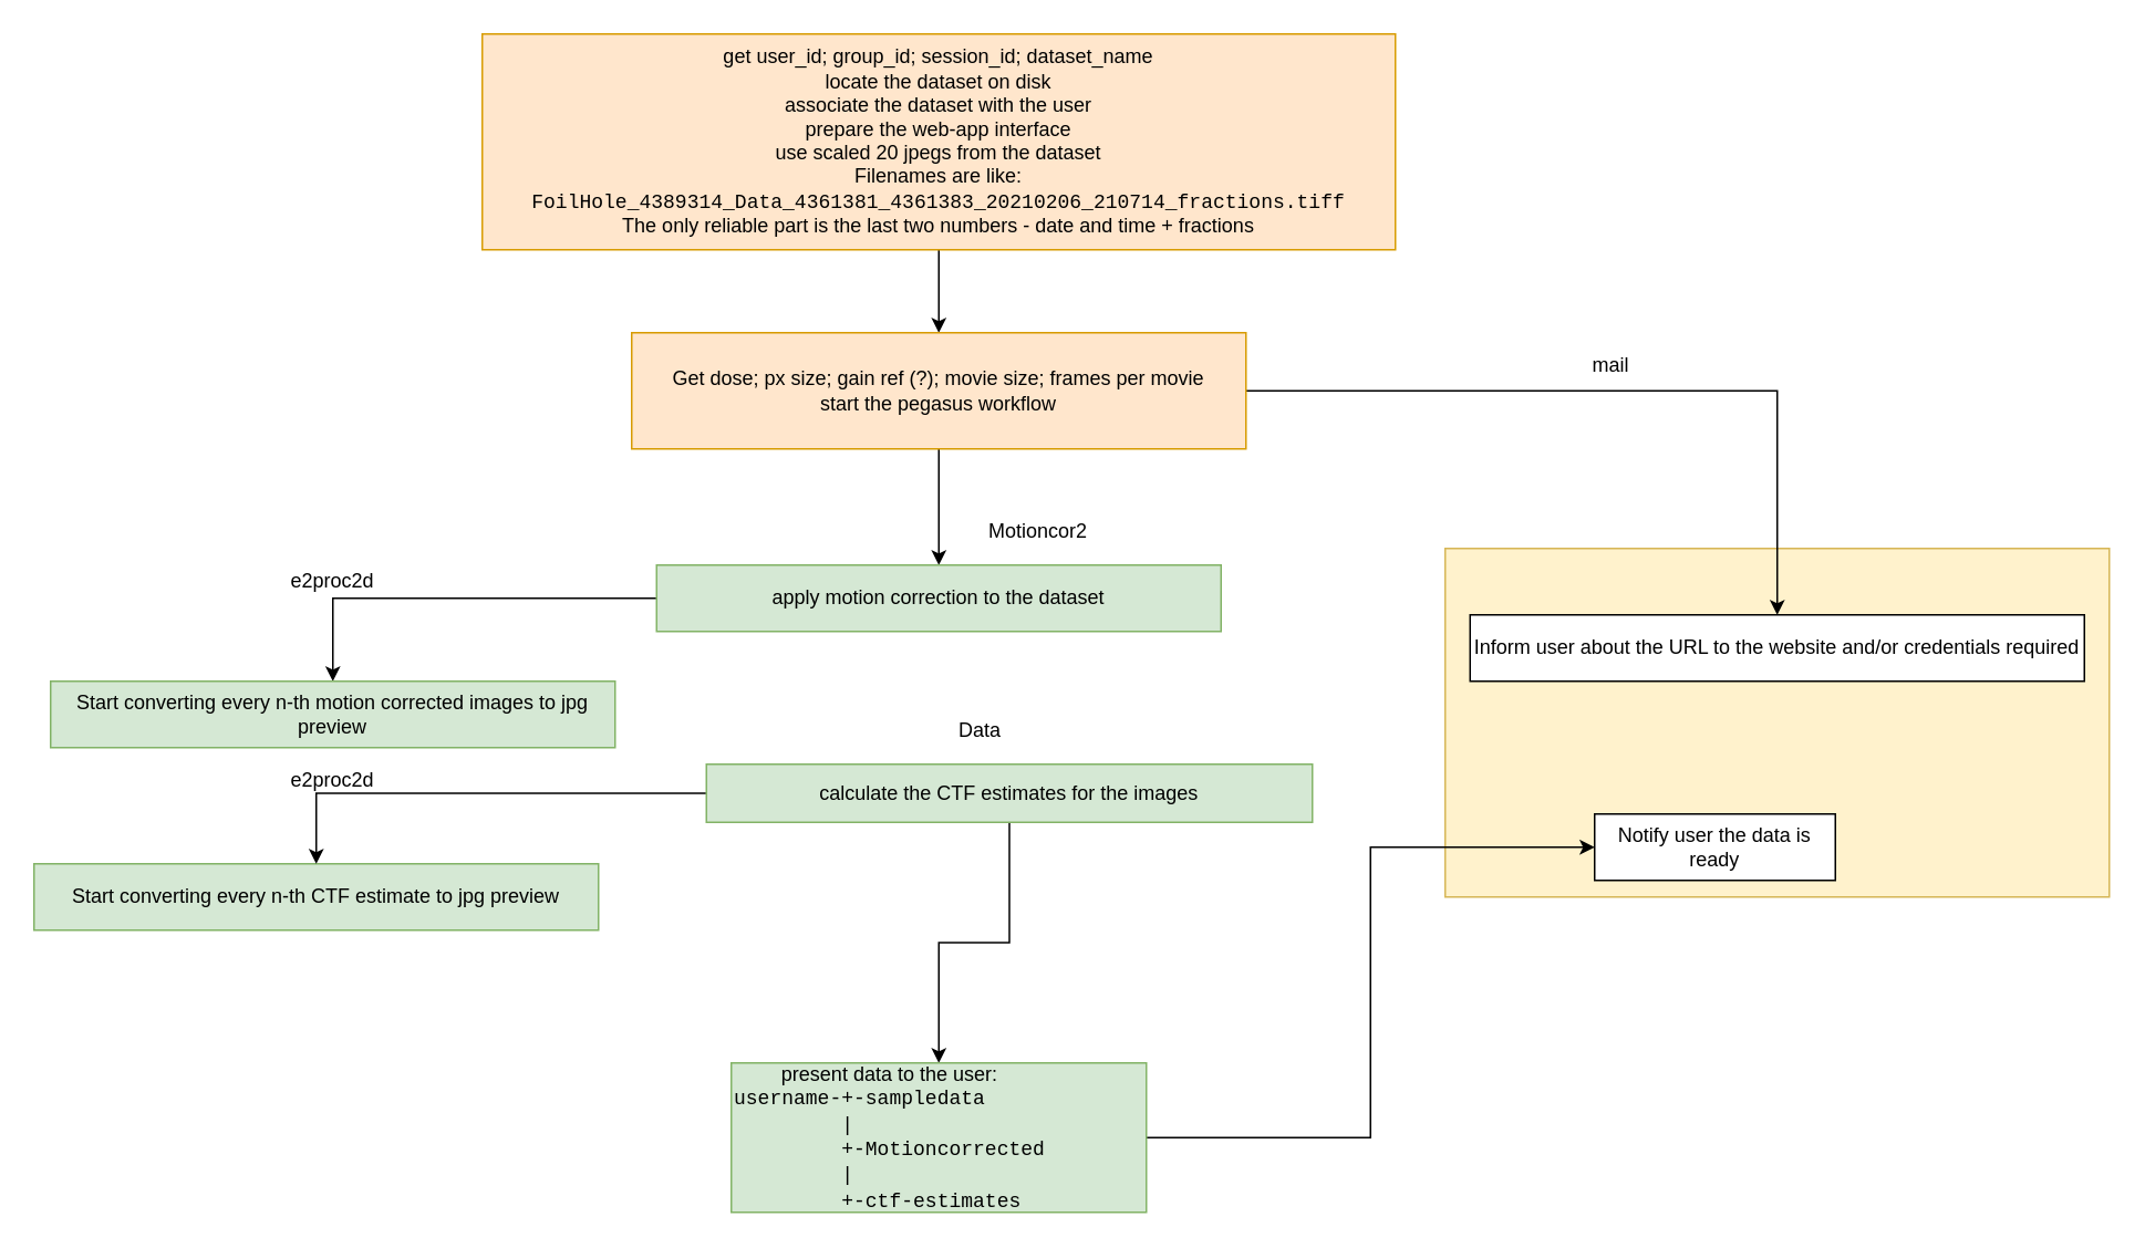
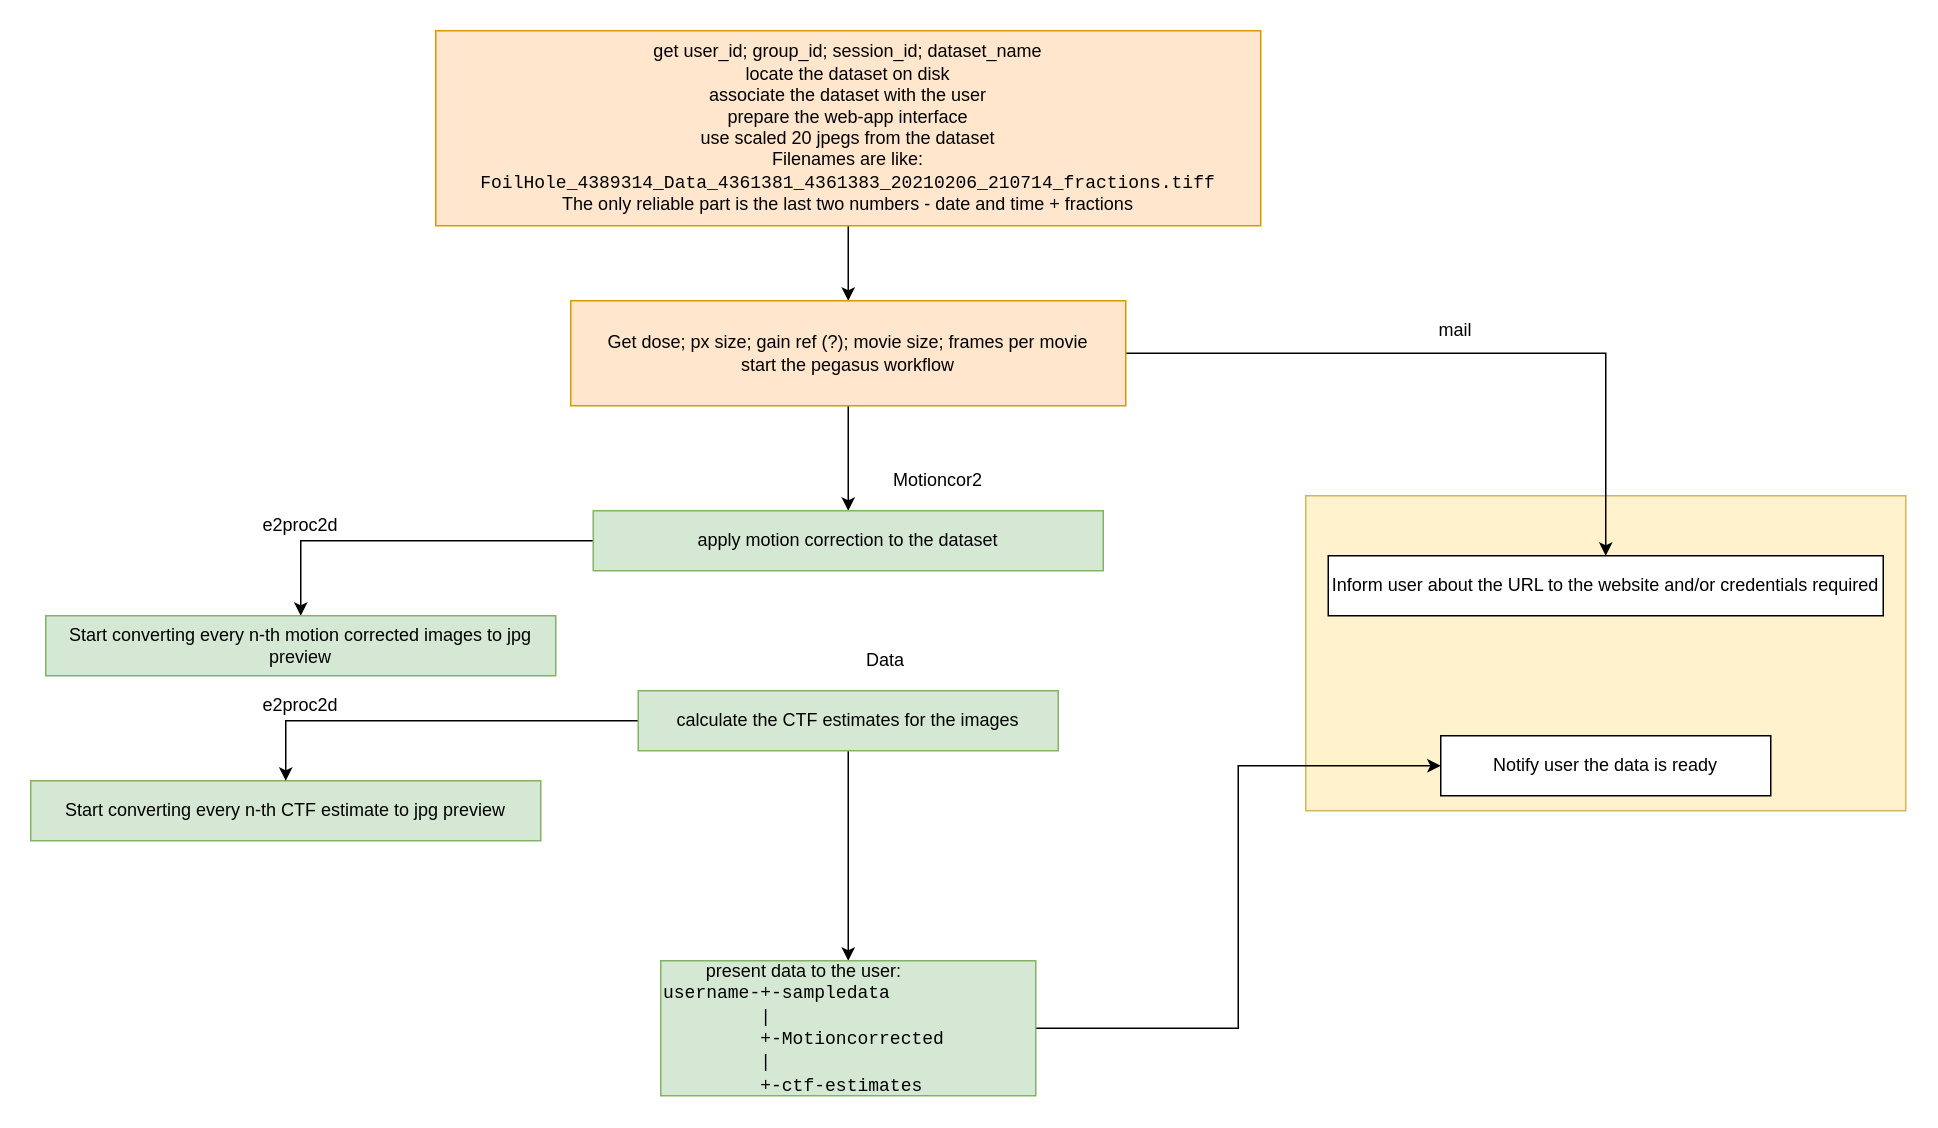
- <mxCell id="14" value="calculate the CTF estimates for the images" style="rounded=0;whiteSpace=wrap;html=1;fillColor=#d5e8d4;strokeColor=#82b366;" vertex="1" parent="1"><mxGeometry x="425" y="460" width="365" height="35" as="geometry" /></mxCell>
+ <mxCell id="14" value="calculate the CTF estimates for the images" style="rounded=0;whiteSpace=wrap;html=1;fillColor=#d5e8d4;strokeColor=#82b366;" vertex="1" parent="1"><mxGeometry x="425" y="460" width="280" height="40" as="geometry" /></mxCell>
- <mxCell id="18" value="Notify user the data is ready" style="rounded=0;whiteSpace=wrap;html=1;" vertex="1" parent="1"><mxGeometry x="960" y="490" width="145" height="40" as="geometry" /></mxCell>
+ <mxCell id="18" value="Notify user the data is ready" style="rounded=0;whiteSpace=wrap;html=1;" vertex="1" parent="1"><mxGeometry x="960" y="490" width="220" height="40" as="geometry" /></mxCell>
